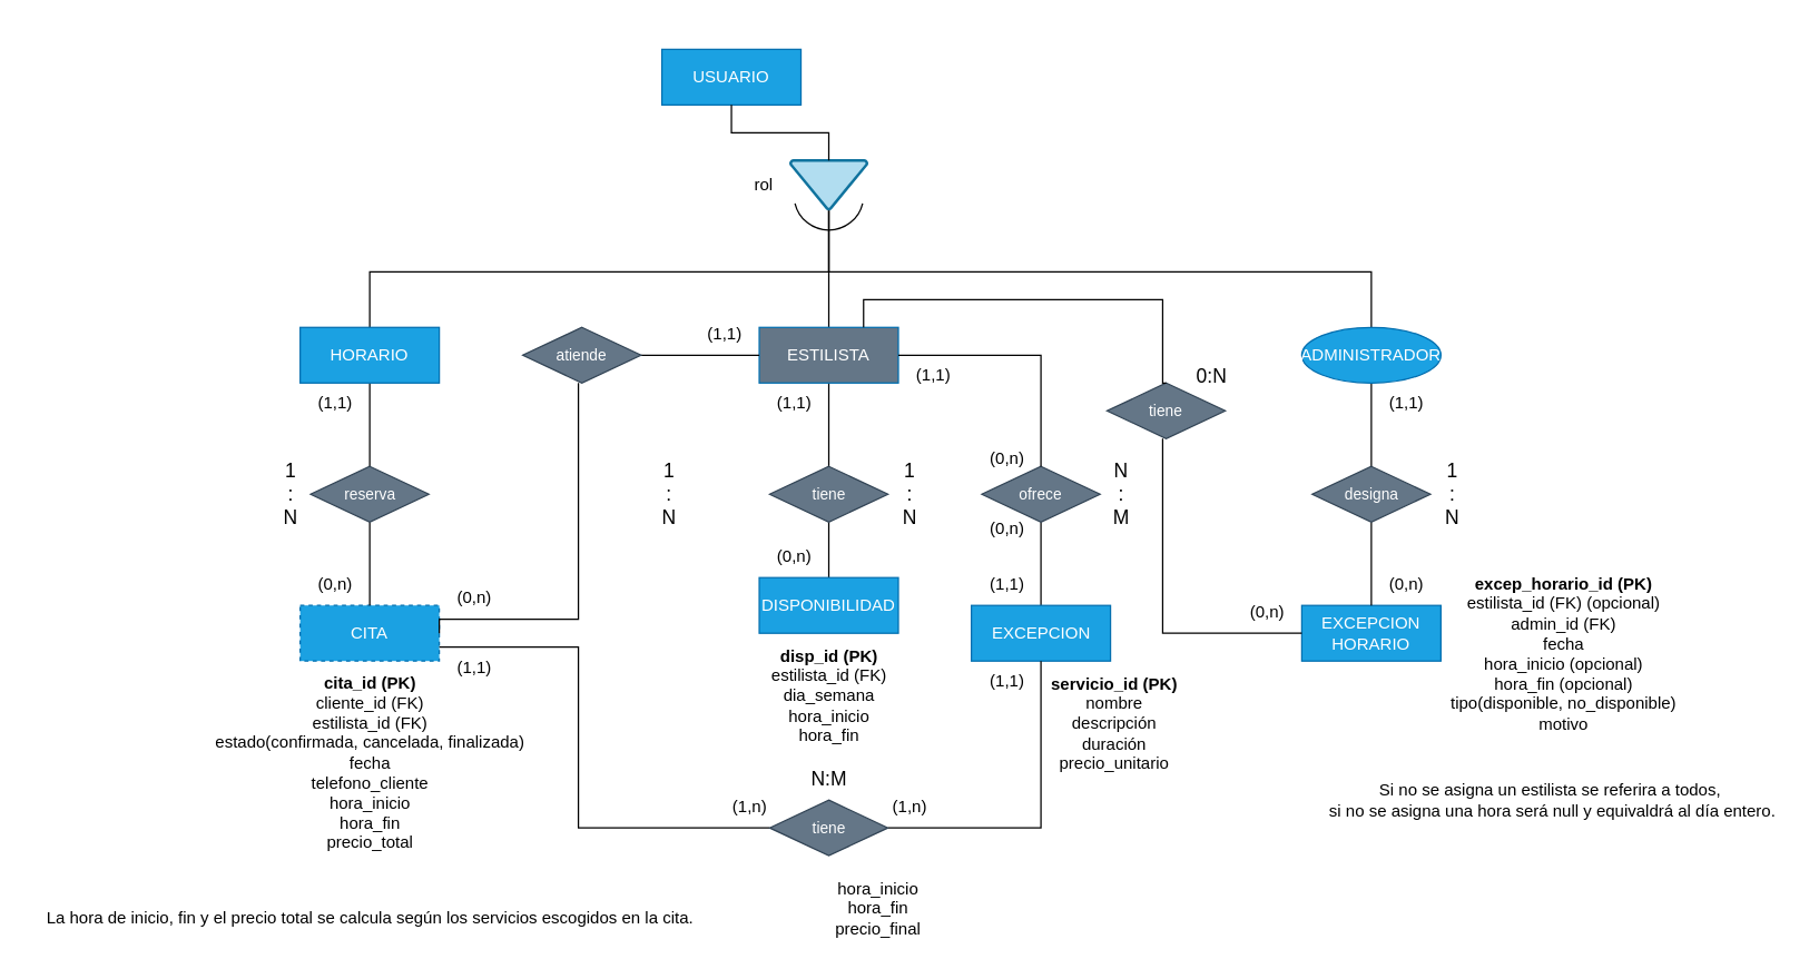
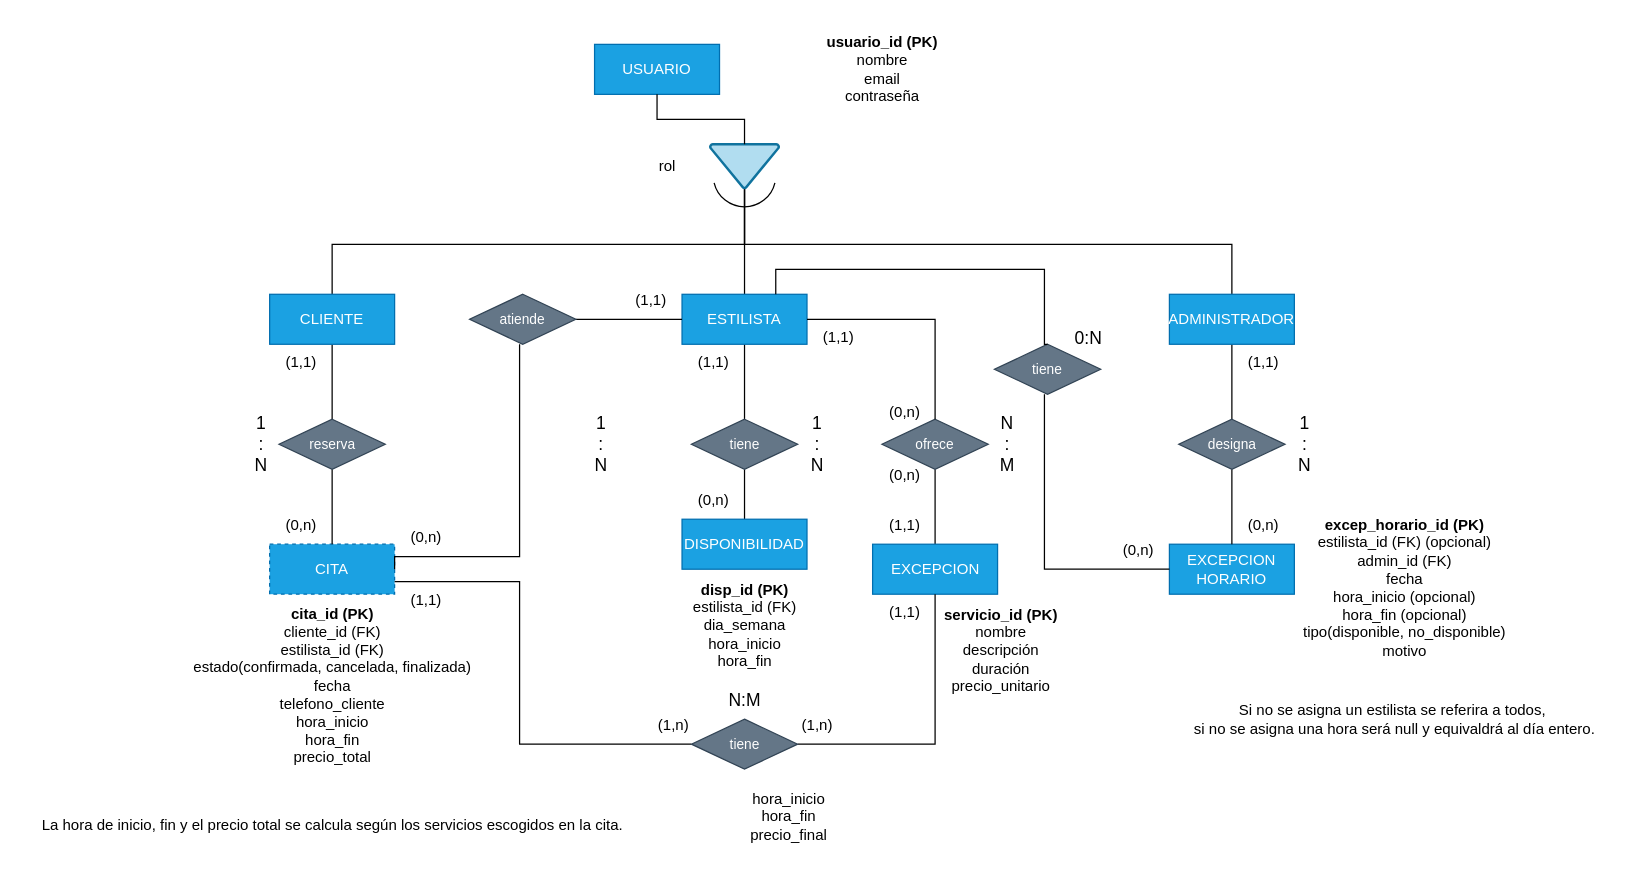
+ <mxCell id="33" value="&lt;font style=&quot;font-size: 12px;&quot;&gt;&lt;b&gt;usuario_id (PK)&lt;/b&gt;&lt;/font&gt;&lt;div&gt;&lt;font style=&quot;font-size: 12px;&quot;&gt;nombre&lt;/font&gt;&lt;/div&gt;&lt;div&gt;&lt;font style=&quot;font-size: 12px;&quot;&gt;email&lt;/font&gt;&lt;/div&gt;&lt;div&gt;&lt;font style=&quot;font-size: 12px;&quot;&gt;contraseña&lt;/font&gt;&lt;/div&gt;" style="text;html=1;align=center;verticalAlign=middle;resizable=0;points=[];autosize=1;strokeColor=none;fillColor=none;fontFamily=Helvetica;fontSize=11;fontColor=default;labelBackgroundColor=none;" vertex="1" parent="1"><mxGeometry x="650" y="20" width="110" height="70" as="geometry" /></mxCell>
- <mxCell id="49" value="&lt;div&gt;&lt;span style=&quot;font-size: 12px;&quot;&gt;rol&lt;/span&gt;&lt;/div&gt;" style="text;html=1;align=center;verticalAlign=middle;resizable=0;points=[];autosize=1;strokeColor=none;fillColor=none;fontFamily=Helvetica;fontSize=11;fontColor=default;labelBackgroundColor=none;" vertex="1" parent="1"><mxGeometry x="527.5" y="117.5" width="40" height="30" as="geometry" /></mxCell>
+ <mxCell id="49" value="&lt;div&gt;&lt;span style=&quot;font-size: 12px;&quot;&gt;rol&lt;/span&gt;&lt;/div&gt;" style="text;html=1;align=center;verticalAlign=middle;resizable=0;points=[];autosize=1;strokeColor=none;fillColor=none;fontFamily=Helvetica;fontSize=11;fontColor=default;labelBackgroundColor=none;" vertex="1" parent="1"><mxGeometry x="512.5" y="117.5" width="40" height="30" as="geometry" /></mxCell>
- <mxCell id="12" value="HORARIO" style="whiteSpace=wrap;html=1;align=center;fillColor=#1ba1e2;strokeColor=#006EAF;fontColor=#ffffff;" vertex="1" parent="1"><mxGeometry x="215" y="235" width="100" height="40" as="geometry" /></mxCell>
+ <mxCell id="12" value="CLIENTE" style="whiteSpace=wrap;html=1;align=center;fillColor=#1ba1e2;strokeColor=#006EAF;fontColor=#ffffff;" vertex="1" parent="1"><mxGeometry x="215" y="235" width="100" height="40" as="geometry" /></mxCell>
- <mxCell id="14" value="ESTILISTA" style="whiteSpace=wrap;html=1;align=center;fillColor=#647687;fontColor=#ffffff;strokeColor=#006EAF;" vertex="1" parent="1"><mxGeometry x="545" y="235" width="100" height="40" as="geometry" /></mxCell>
+ <mxCell id="14" value="ESTILISTA" style="whiteSpace=wrap;html=1;align=center;fillColor=#1ba1e2;fontColor=#ffffff;strokeColor=#006EAF;" vertex="1" parent="1"><mxGeometry x="545" y="235" width="100" height="40" as="geometry" /></mxCell>
- <mxCell id="16" value="ADMINISTRADOR" style="ellipse;whiteSpace=wrap;html=1;align=center;fillColor=#1ba1e2;fontColor=#ffffff;strokeColor=#006EAF;" vertex="1" parent="1"><mxGeometry x="935" y="235" width="100" height="40" as="geometry" /></mxCell>
+ <mxCell id="16" value="ADMINISTRADOR" style="whiteSpace=wrap;html=1;align=center;fillColor=#1ba1e2;fontColor=#ffffff;strokeColor=#006EAF;" vertex="1" parent="1"><mxGeometry x="935" y="235" width="100" height="40" as="geometry" /></mxCell>
